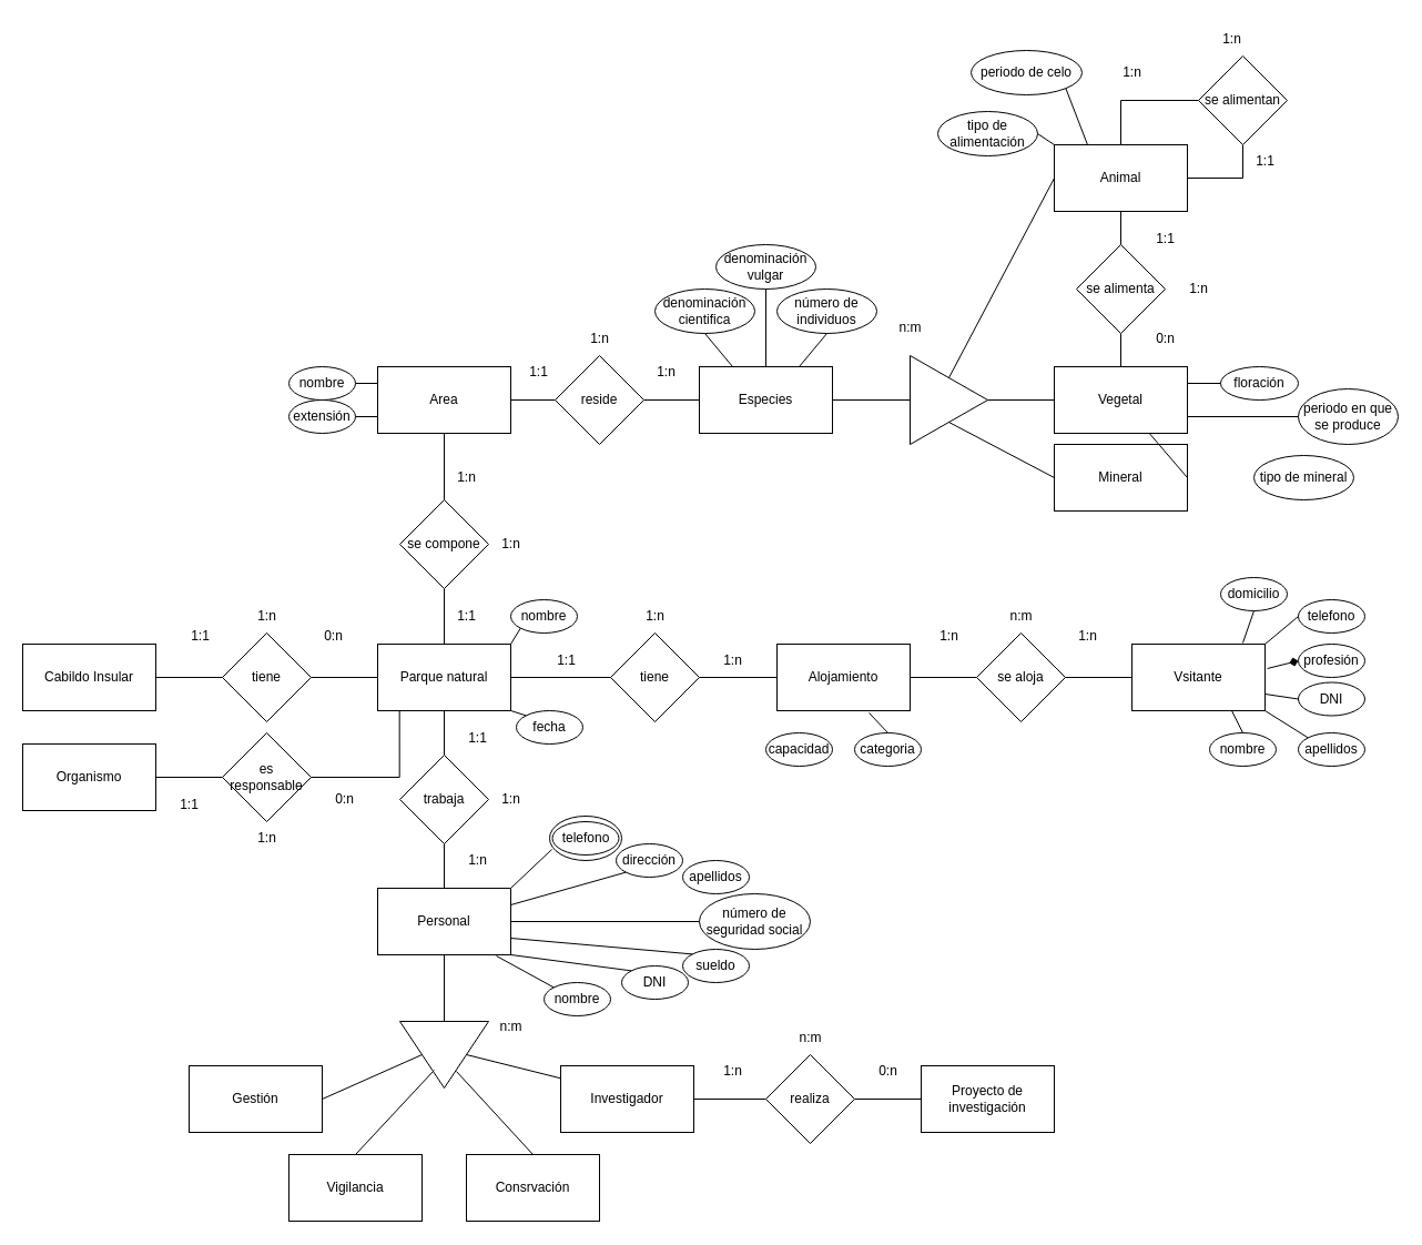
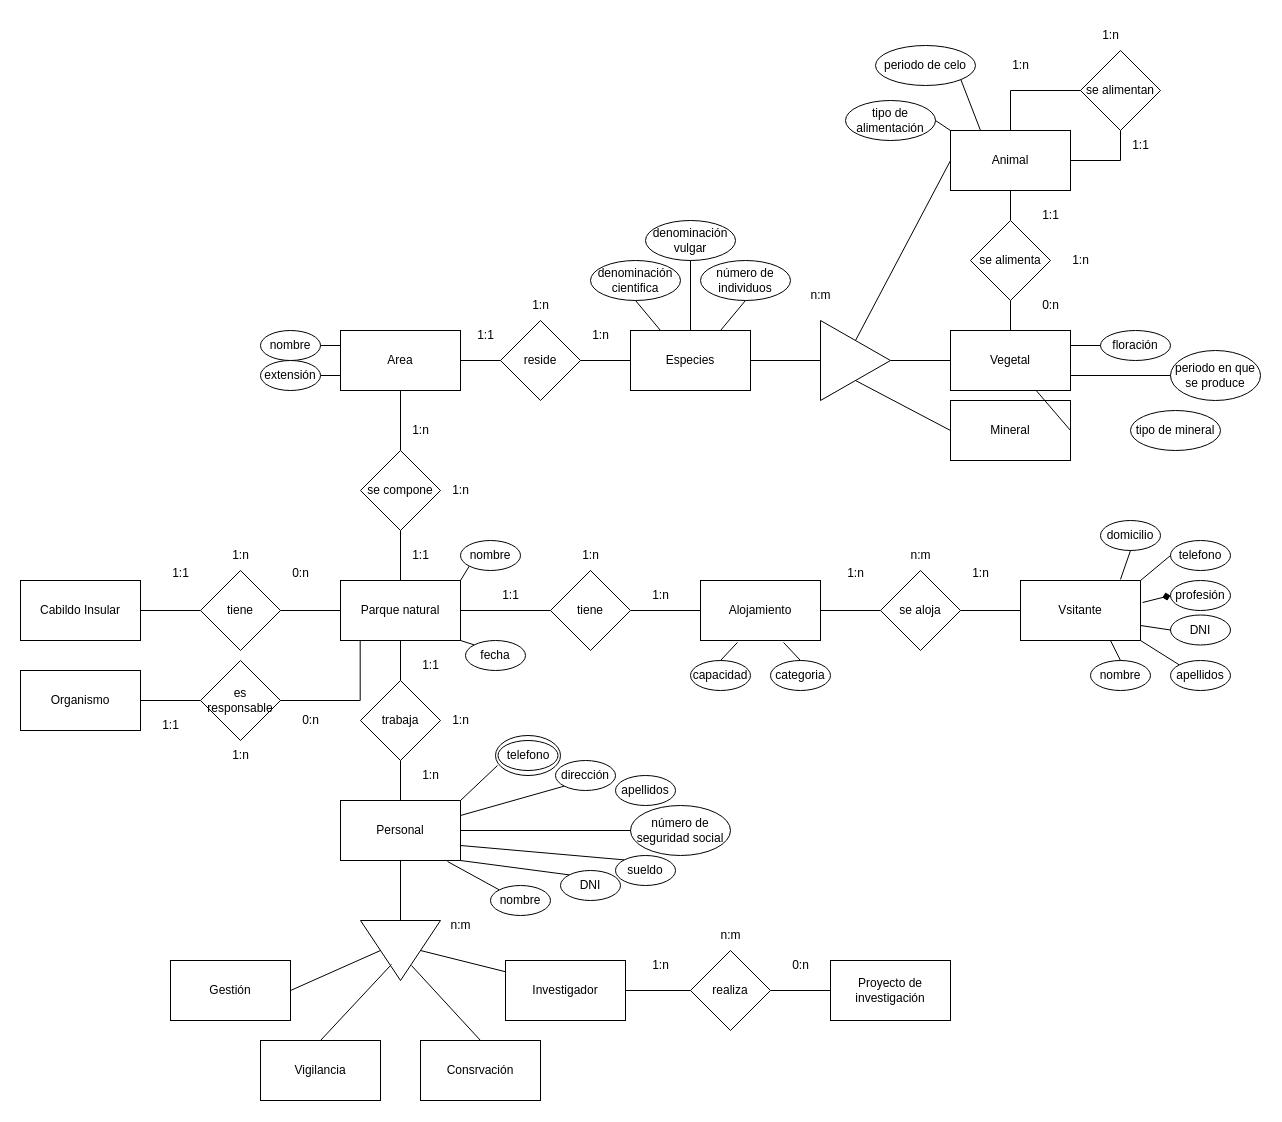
+ <mxCell id="144" value="" style="endArrow=none;html=1;rounded=0;exitX=0.5;exitY=0;exitDx=0;exitDy=0;entryX=0.308;entryY=1.033;entryDx=0;entryDy=0;entryPerimeter=0;" edge="1" parent="1" source="141" target="45"><mxGeometry width="50" height="50" relative="1" as="geometry"><mxPoint x="1040" y="710" as="sourcePoint" /><mxPoint x="1090" y="660" as="targetPoint" /></mxGeometry></mxCell>
